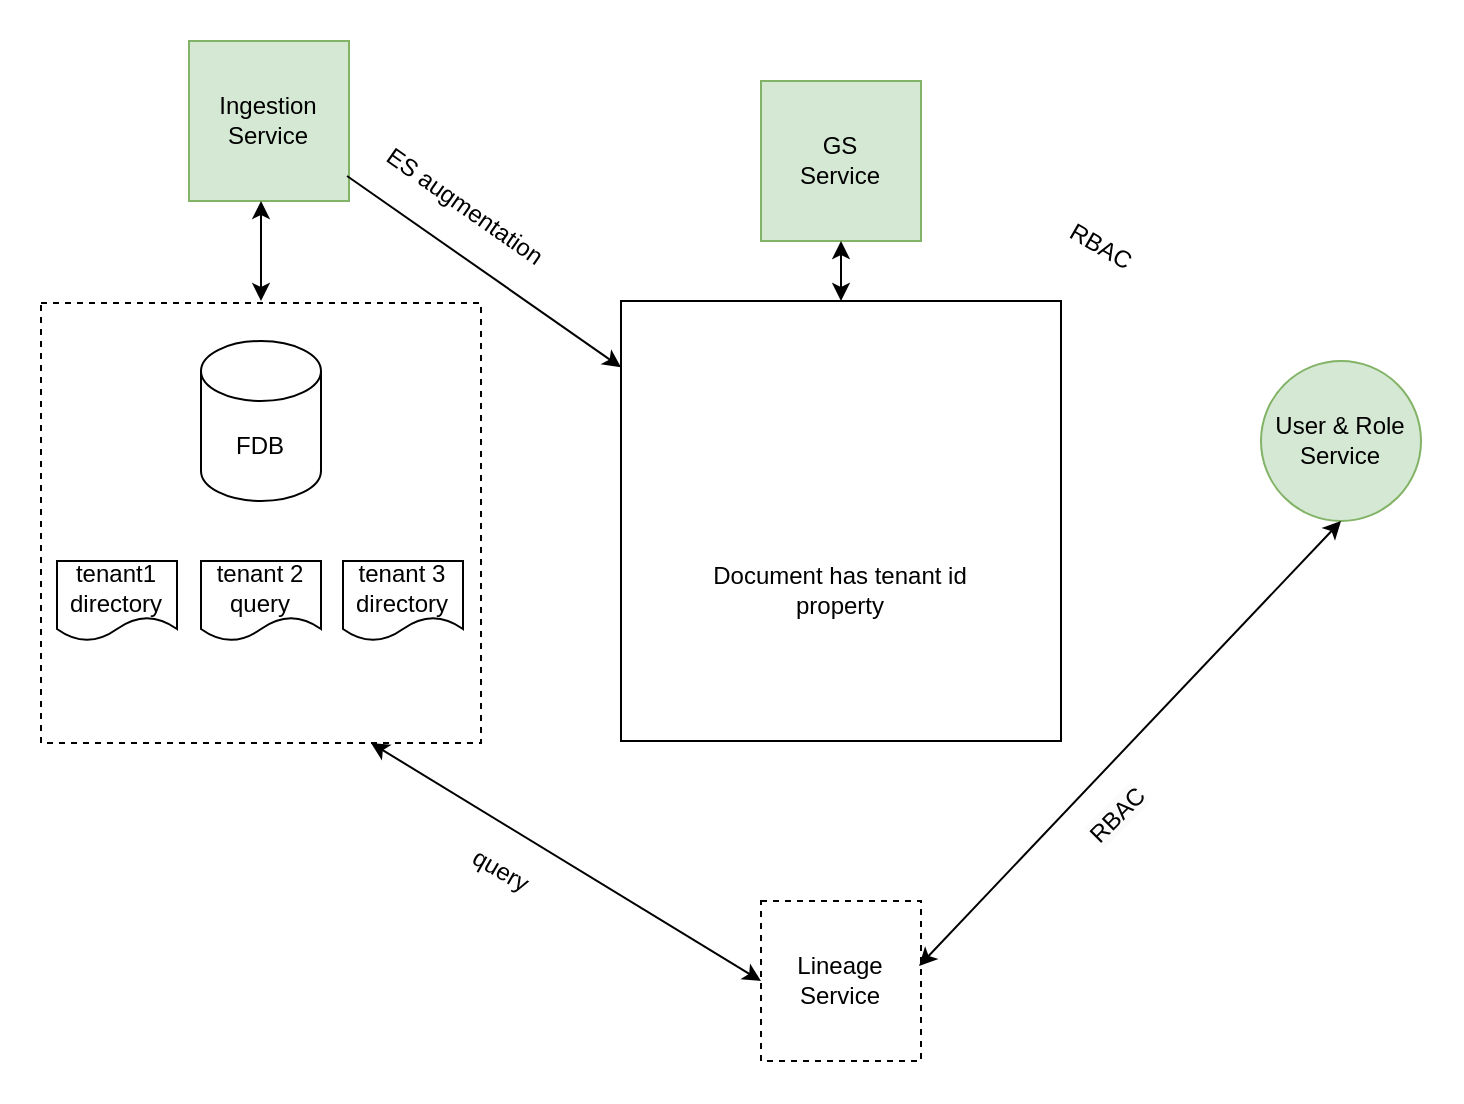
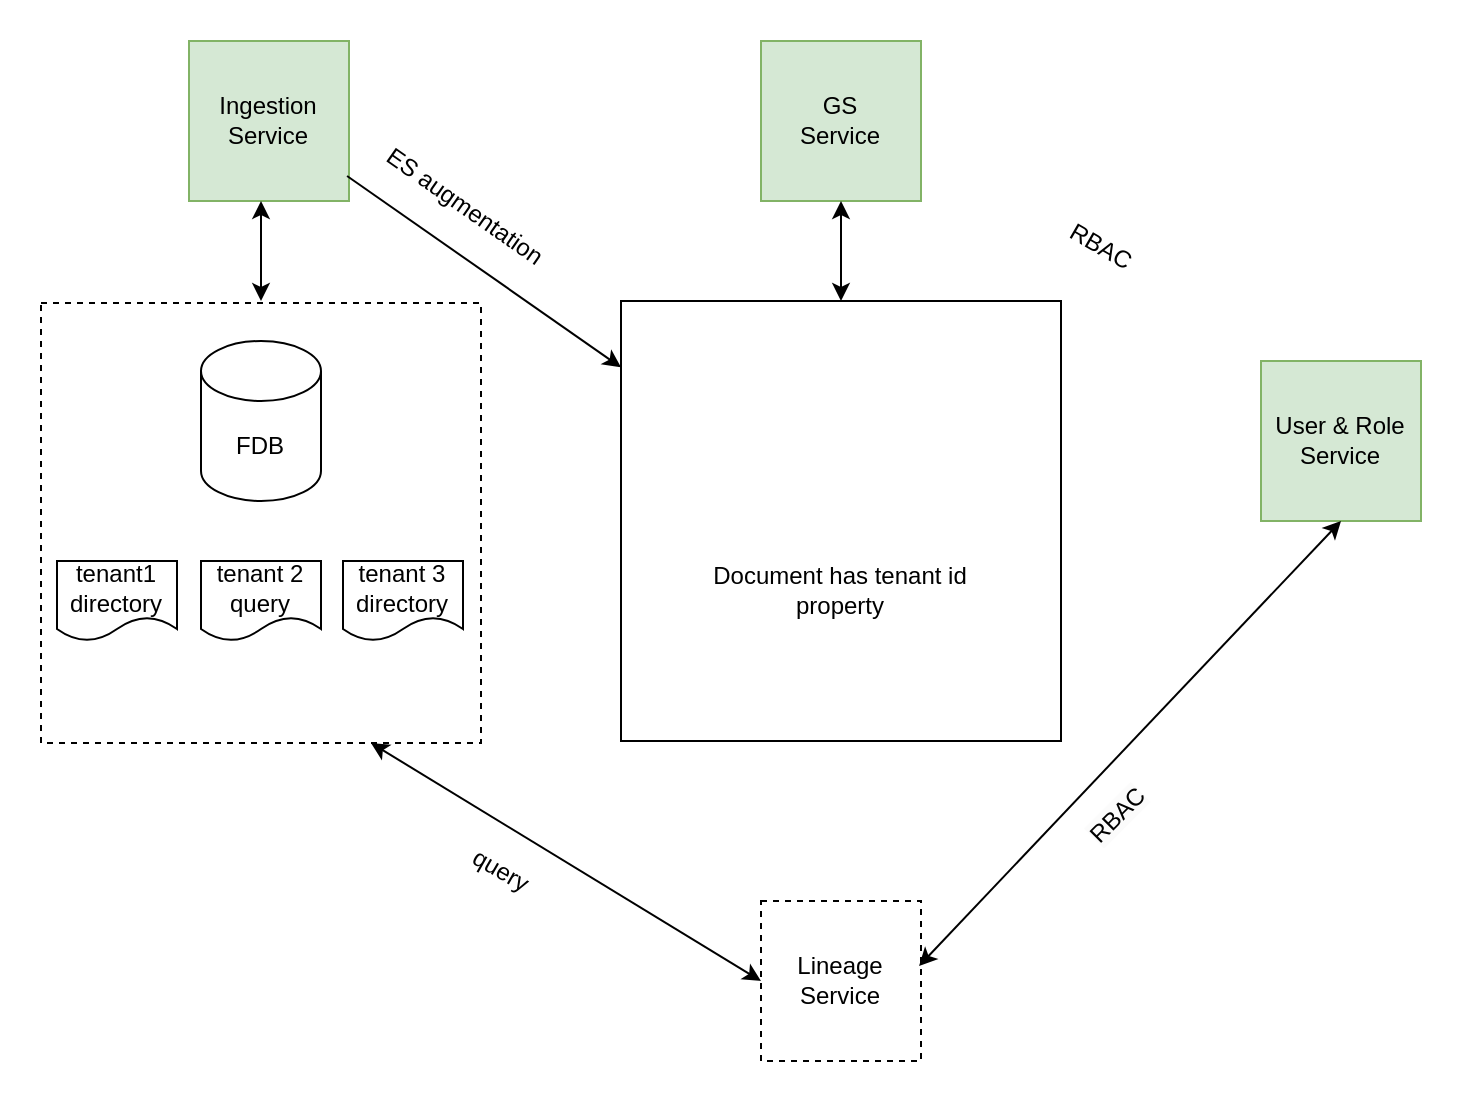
- <mxCell id="11" value="GS&lt;br&gt;Service" style="whiteSpace=wrap;html=1;aspect=fixed;fillColor=#d5e8d4;strokeColor=#82b366;" vertex="1" parent="1"><mxGeometry x="380" y="40" width="80" height="80" as="geometry" /></mxCell>
+ <mxCell id="11" value="GS&lt;br&gt;Service" style="whiteSpace=wrap;html=1;aspect=fixed;fillColor=#d5e8d4;strokeColor=#82b366;" vertex="1" parent="1"><mxGeometry x="380" y="20" width="80" height="80" as="geometry" /></mxCell>
- <mxCell id="15" value="User &amp;amp; Role&lt;br&gt;Service" style="ellipse;whiteSpace=wrap;html=1;aspect=fixed;fillColor=#d5e8d4;strokeColor=#82b366;" vertex="1" parent="1"><mxGeometry x="630" y="180" width="80" height="80" as="geometry" /></mxCell>
+ <mxCell id="15" value="User &amp;amp; Role&lt;br&gt;Service" style="whiteSpace=wrap;html=1;aspect=fixed;fillColor=#d5e8d4;strokeColor=#82b366;" vertex="1" parent="1"><mxGeometry x="630" y="180" width="80" height="80" as="geometry" /></mxCell>
